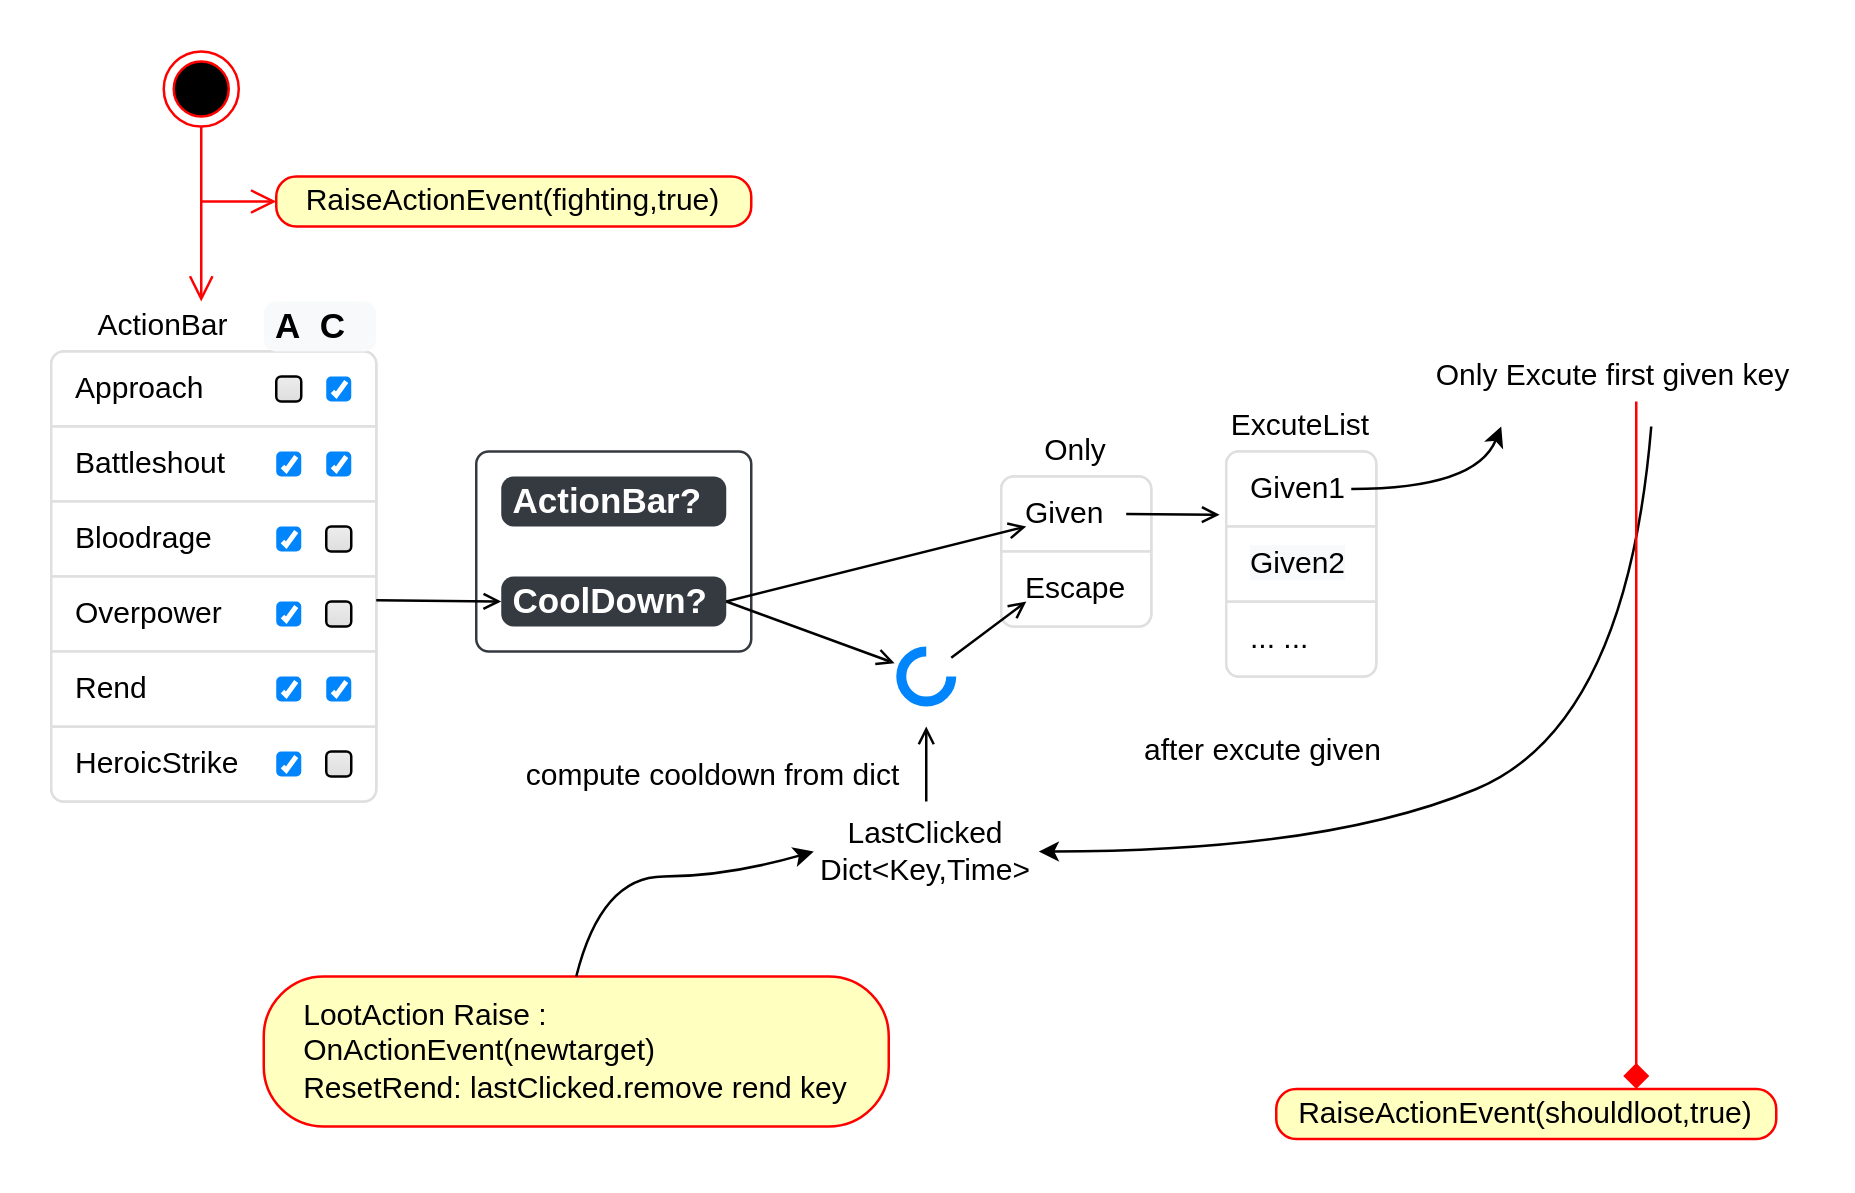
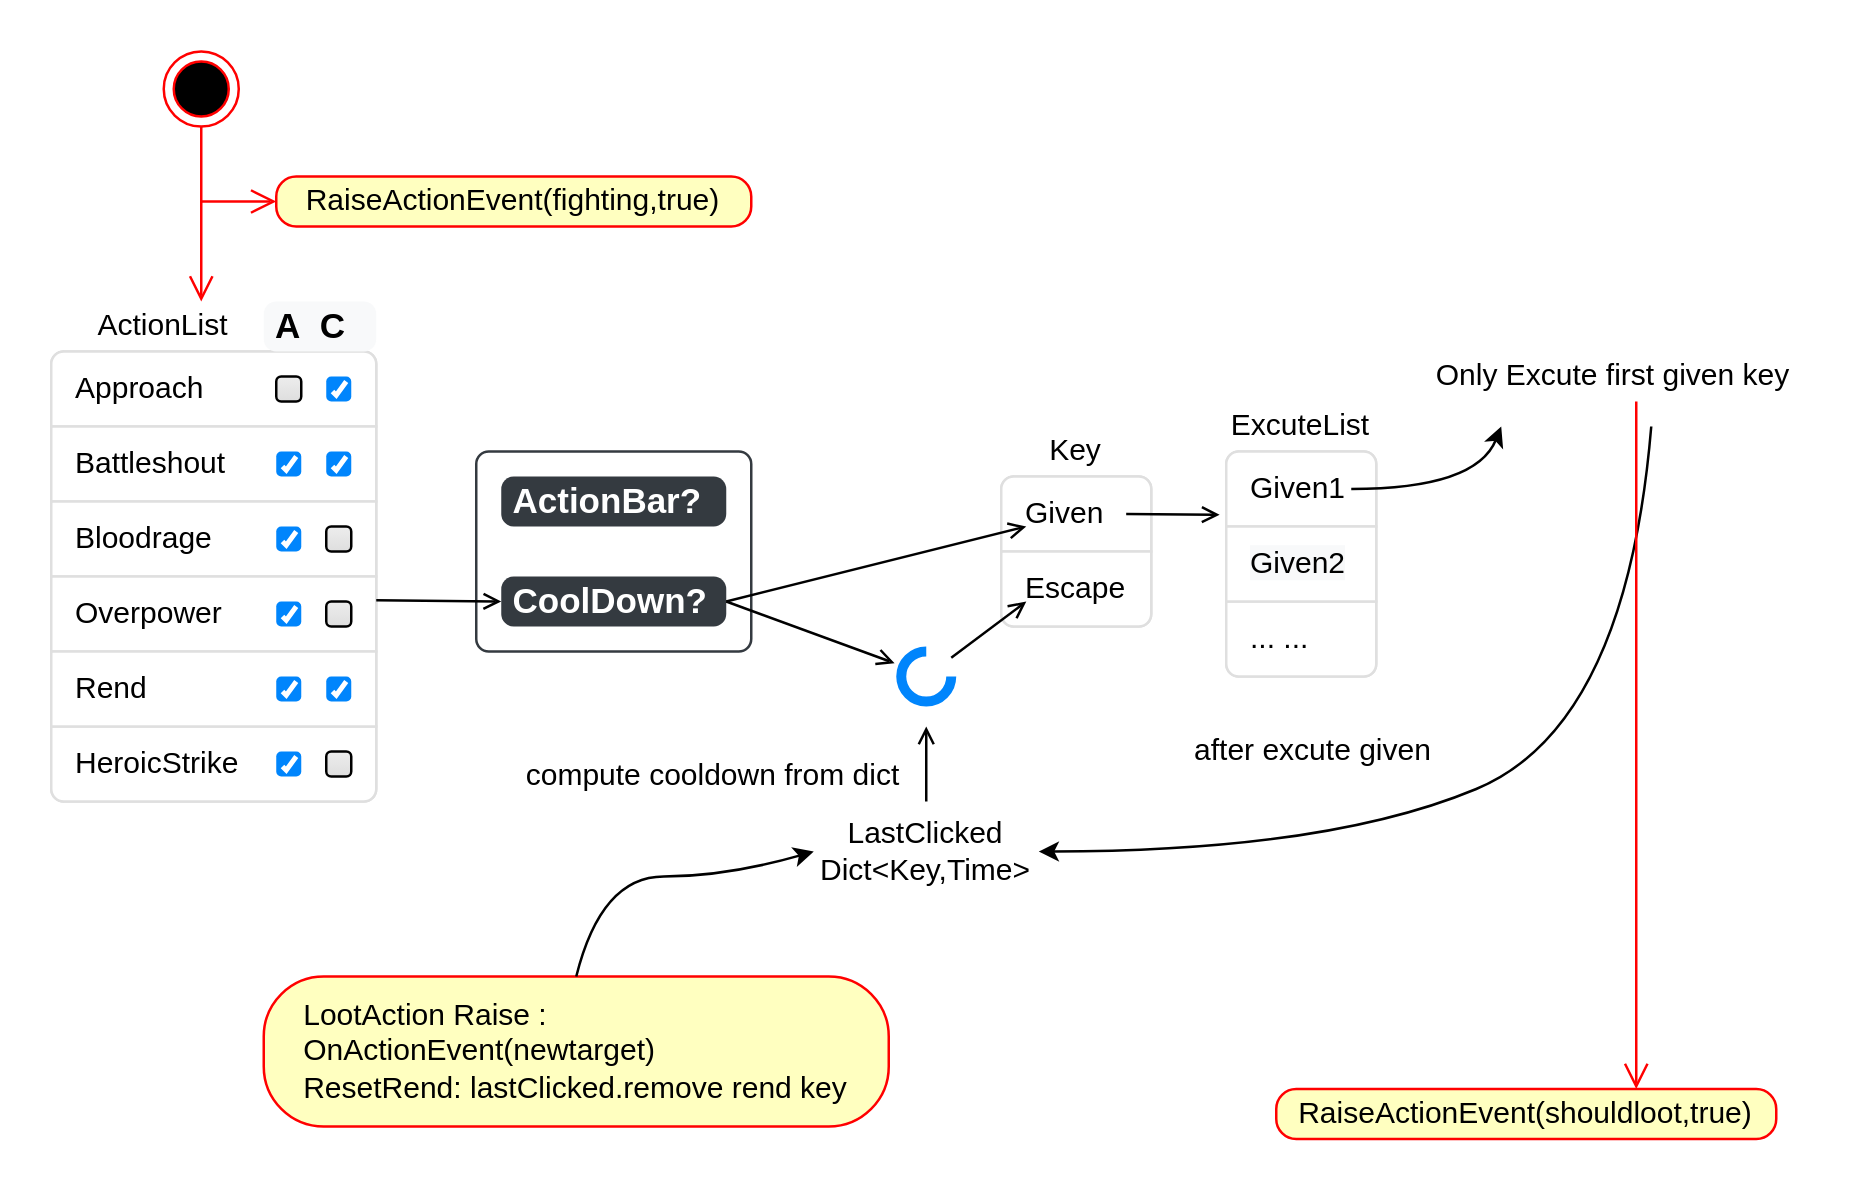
- <mxCell id="28" value="ActionBar" style="text;html=1;strokeColor=none;fillColor=none;align=center;verticalAlign=middle;whiteSpace=wrap;rounded=0;" parent="1" vertex="1"><mxGeometry x="35" y="120" width="60" height="20" as="geometry" /></mxCell>
+ <mxCell id="28" value="ActionList" style="text;html=1;strokeColor=none;fillColor=none;align=center;verticalAlign=middle;whiteSpace=wrap;rounded=0;" parent="1" vertex="1"><mxGeometry x="35" y="120" width="60" height="20" as="geometry" /></mxCell>
- <mxCell id="27" value="Only" style="text;html=1;strokeColor=none;fillColor=none;align=center;verticalAlign=middle;whiteSpace=wrap;rounded=0;" parent="1" vertex="1"><mxGeometry x="400" y="170" width="60" height="20" as="geometry" /></mxCell>
+ <mxCell id="27" value="Key" style="text;html=1;strokeColor=none;fillColor=none;align=center;verticalAlign=middle;whiteSpace=wrap;rounded=0;" parent="1" vertex="1"><mxGeometry x="400" y="170" width="60" height="20" as="geometry" /></mxCell>
- <mxCell id="47" value="after excute given" style="text;html=1;strokeColor=none;fillColor=none;align=center;verticalAlign=middle;whiteSpace=wrap;rounded=0;" vertex="1" parent="1"><mxGeometry x="430" y="290" width="150" height="20" as="geometry" /></mxCell>
+ <mxCell id="47" value="after excute given" style="text;html=1;strokeColor=none;fillColor=none;align=center;verticalAlign=middle;whiteSpace=wrap;rounded=0;" vertex="1" parent="1"><mxGeometry x="450" y="290" width="150" height="20" as="geometry" /></mxCell>
- <mxCell id="49" value="" style="edgeStyle=orthogonalEdgeStyle;html=1;verticalAlign=bottom;endArrow=diamond;endSize=8;strokeColor=#ff0000;rounded=0;exitX=0.56;exitY=1;exitDx=0;exitDy=0;exitPerimeter=0;entryX=0.72;entryY=0;entryDx=0;entryDy=0;entryPerimeter=0;" edge="1" source="43" parent="1" target="48"><mxGeometry relative="1" as="geometry"><mxPoint x="654" y="370" as="targetPoint" /><Array as="points" /></mxGeometry></mxCell>
+ <mxCell id="49" value="" style="edgeStyle=orthogonalEdgeStyle;html=1;verticalAlign=bottom;endArrow=open;endSize=8;strokeColor=#ff0000;rounded=0;exitX=0.56;exitY=1;exitDx=0;exitDy=0;exitPerimeter=0;entryX=0.72;entryY=0;entryDx=0;entryDy=0;entryPerimeter=0;" edge="1" source="43" parent="1" target="48"><mxGeometry relative="1" as="geometry"><mxPoint x="654" y="370" as="targetPoint" /><Array as="points" /></mxGeometry></mxCell>
